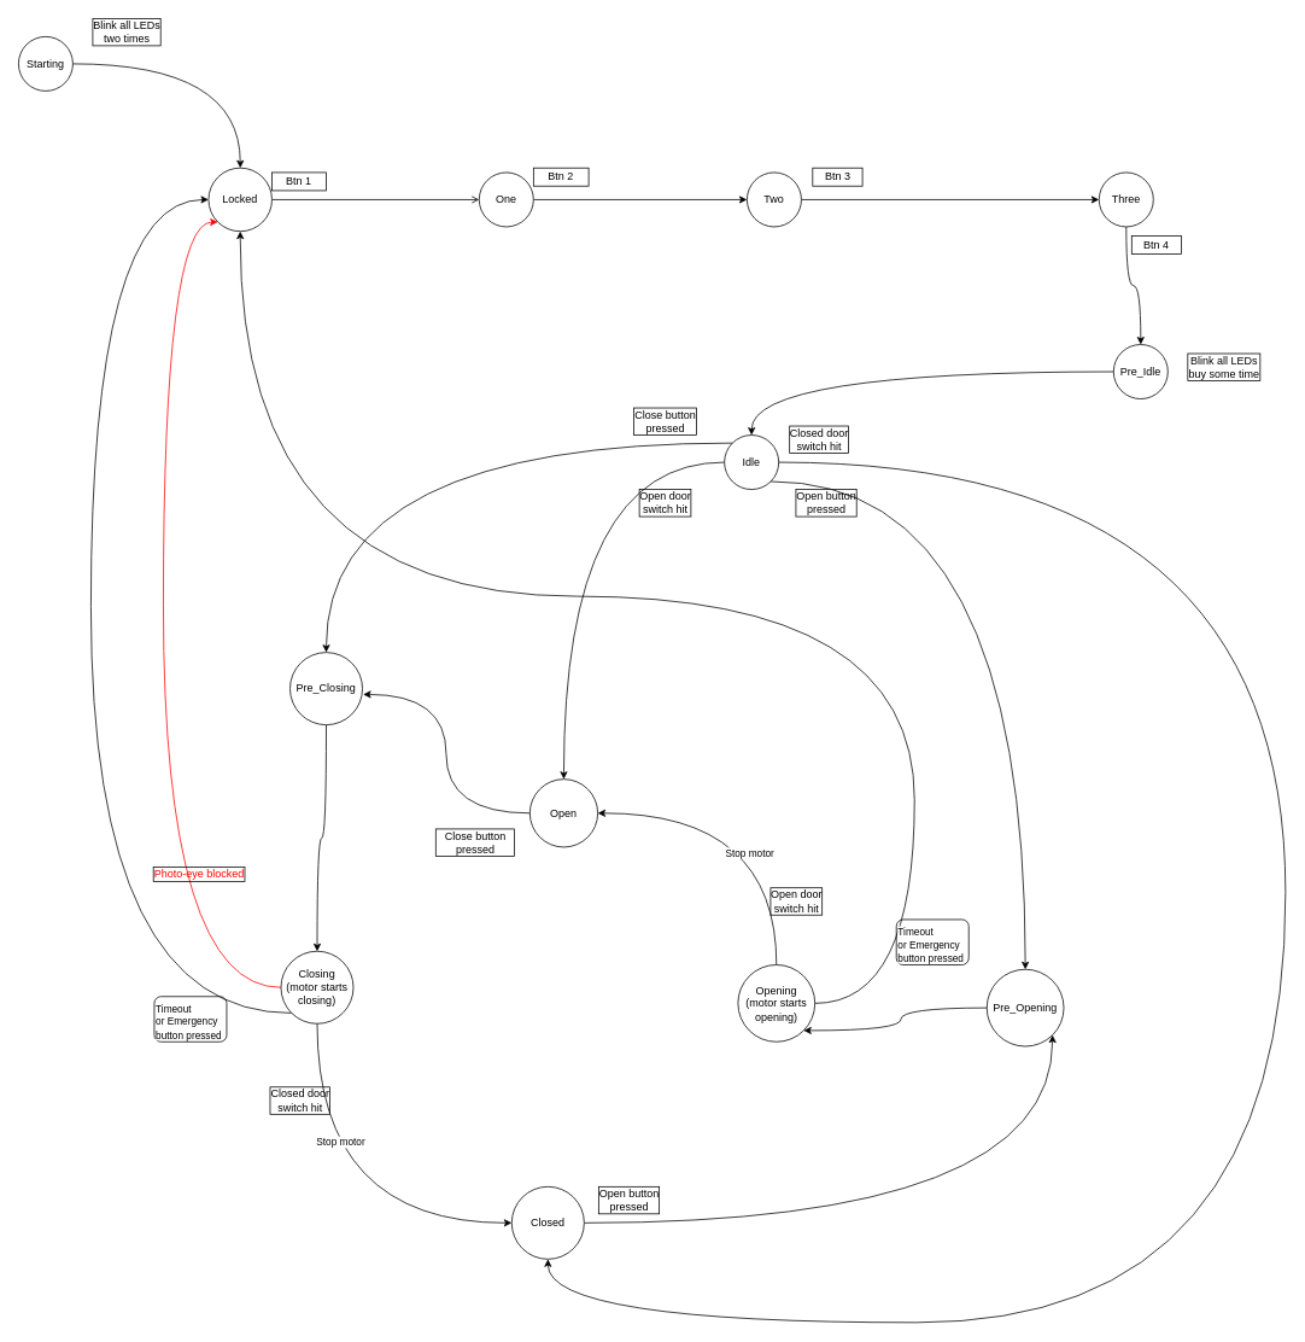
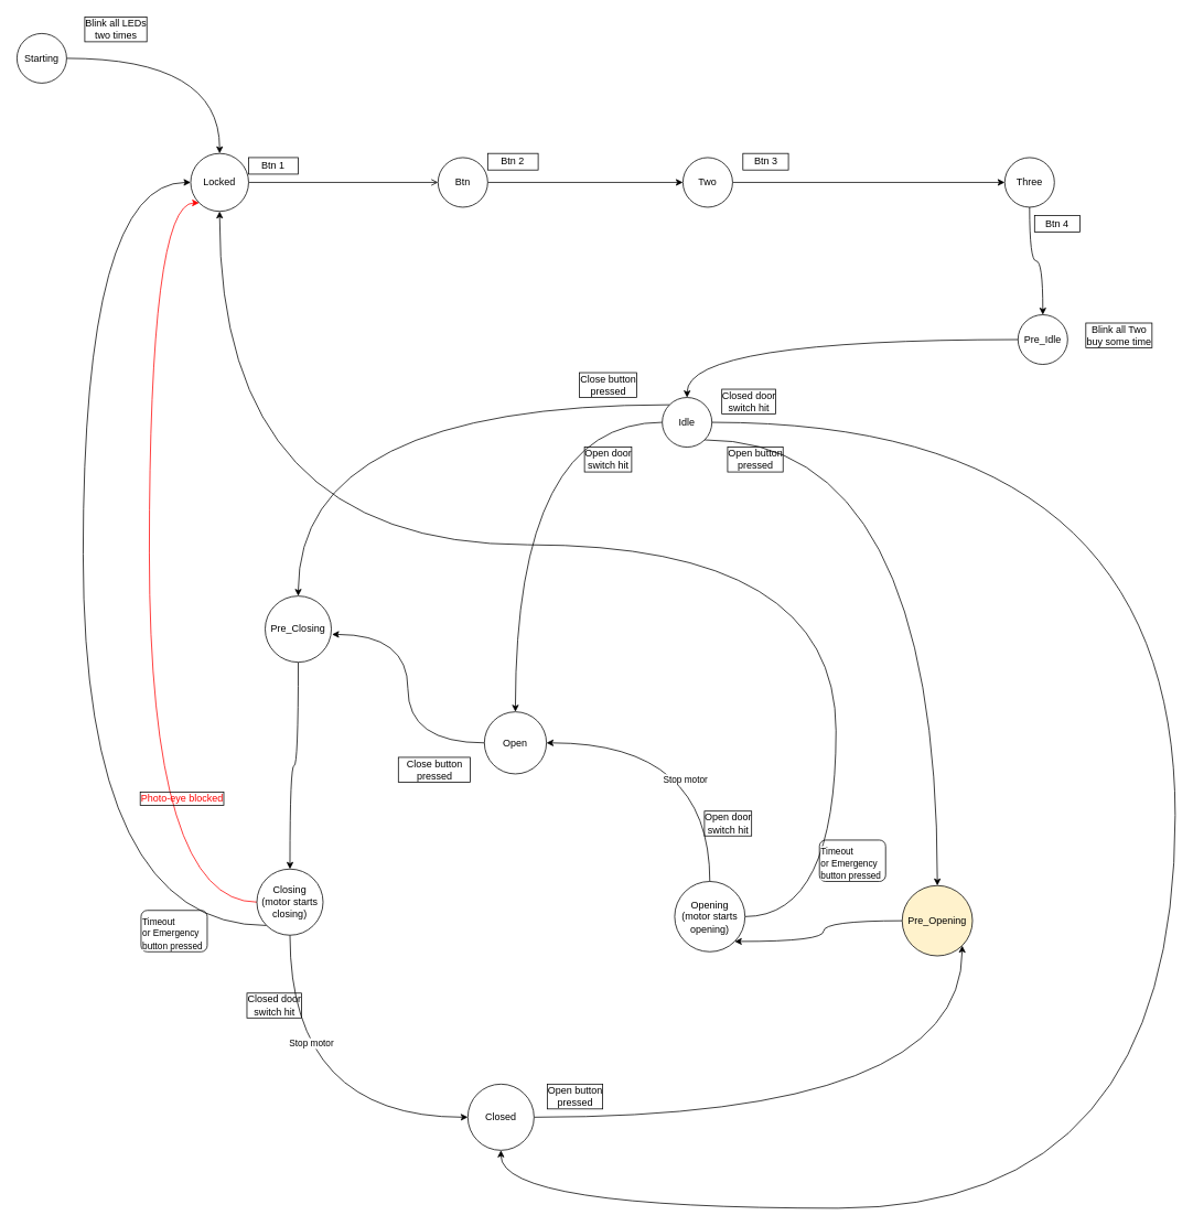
- <mxCell id="24" value="One" style="ellipse;whiteSpace=wrap;html=1;aspect=fixed;" parent="1" vertex="1"><mxGeometry x="529" y="190" width="60" height="60" as="geometry" /></mxCell>
+ <mxCell id="24" value="Btn" style="ellipse;whiteSpace=wrap;html=1;aspect=fixed;" parent="1" vertex="1"><mxGeometry x="529" y="190" width="60" height="60" as="geometry" /></mxCell>
- <mxCell id="48" value="Blink all LEDs&lt;br&gt;buy some time" style="text;html=1;strokeColor=none;fillColor=none;align=center;verticalAlign=middle;whiteSpace=wrap;rounded=0;labelBorderColor=default;" parent="1" vertex="1"><mxGeometry x="1305" y="390" width="95" height="30" as="geometry" /></mxCell>
+ <mxCell id="48" value="Blink all Two&lt;br&gt;buy some time" style="text;html=1;strokeColor=none;fillColor=none;align=center;verticalAlign=middle;whiteSpace=wrap;rounded=0;labelBorderColor=default;" parent="1" vertex="1"><mxGeometry x="1305" y="390" width="95" height="30" as="geometry" /></mxCell>
- <mxCell id="51" value="Pre_Opening" style="ellipse;whiteSpace=wrap;html=1;aspect=fixed;" vertex="1" parent="1"><mxGeometry x="1090" y="1070" width="85" height="85" as="geometry" /></mxCell>
+ <mxCell id="51" value="Pre_Opening" style="ellipse;whiteSpace=wrap;html=1;aspect=fixed;fillColor=#fff2cc;" vertex="1" parent="1"><mxGeometry x="1090" y="1070" width="85" height="85" as="geometry" /></mxCell>
